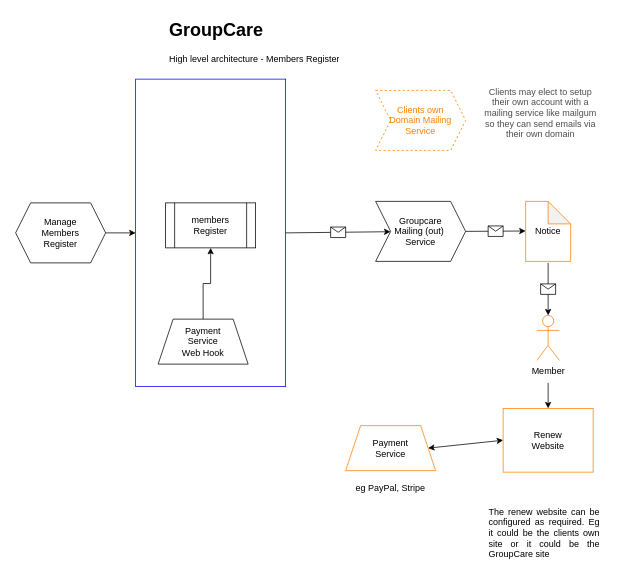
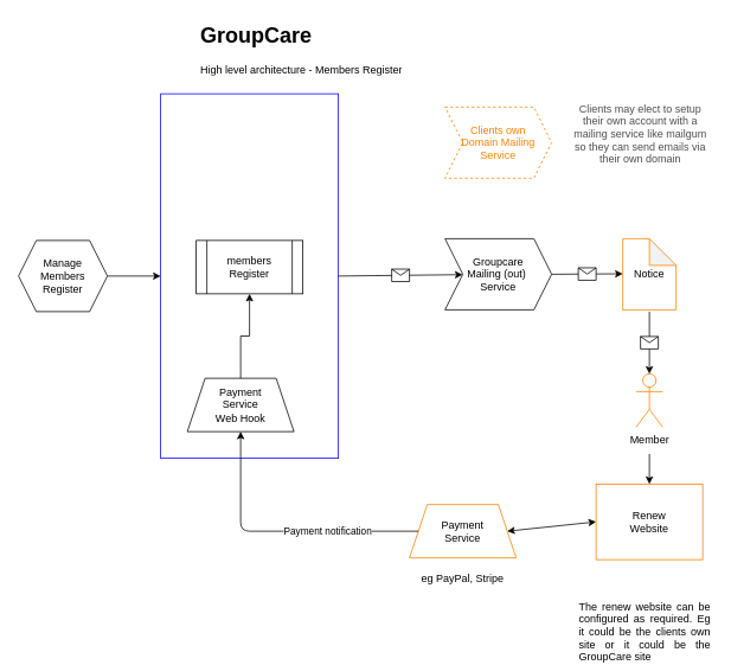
- <mxCell id="5" value="Manage&lt;br&gt;Members &lt;br&gt;Register" style="shape=hexagon;perimeter=hexagonPerimeter2;whiteSpace=wrap;html=1;fixedSize=1;" parent="1" vertex="1"><mxGeometry x="20" y="270" width="120" height="80" as="geometry" /></mxCell>
+ <mxCell id="5" value="Manage&lt;br&gt;Members &lt;br&gt;Register" style="shape=hexagon;perimeter=hexagonPerimeter2;whiteSpace=wrap;html=1;fixedSize=1;" parent="1" vertex="1"><mxGeometry x="20" y="270" width="100" height="80" as="geometry" /></mxCell>
+ <mxCell id="22" value="Payment notification" style="endArrow=classic;html=1;exitX=0;exitY=0.5;exitDx=0;exitDy=0;entryX=0.5;entryY=1;entryDx=0;entryDy=0;edgeStyle=orthogonalEdgeStyle;" parent="1" source="14" target="9" edge="1"><mxGeometry x="-0.348" relative="1" as="geometry"><mxPoint x="560" y="480" as="sourcePoint" /><mxPoint x="660" y="480" as="targetPoint" /><mxPoint as="offset" /></mxGeometry></mxCell>
